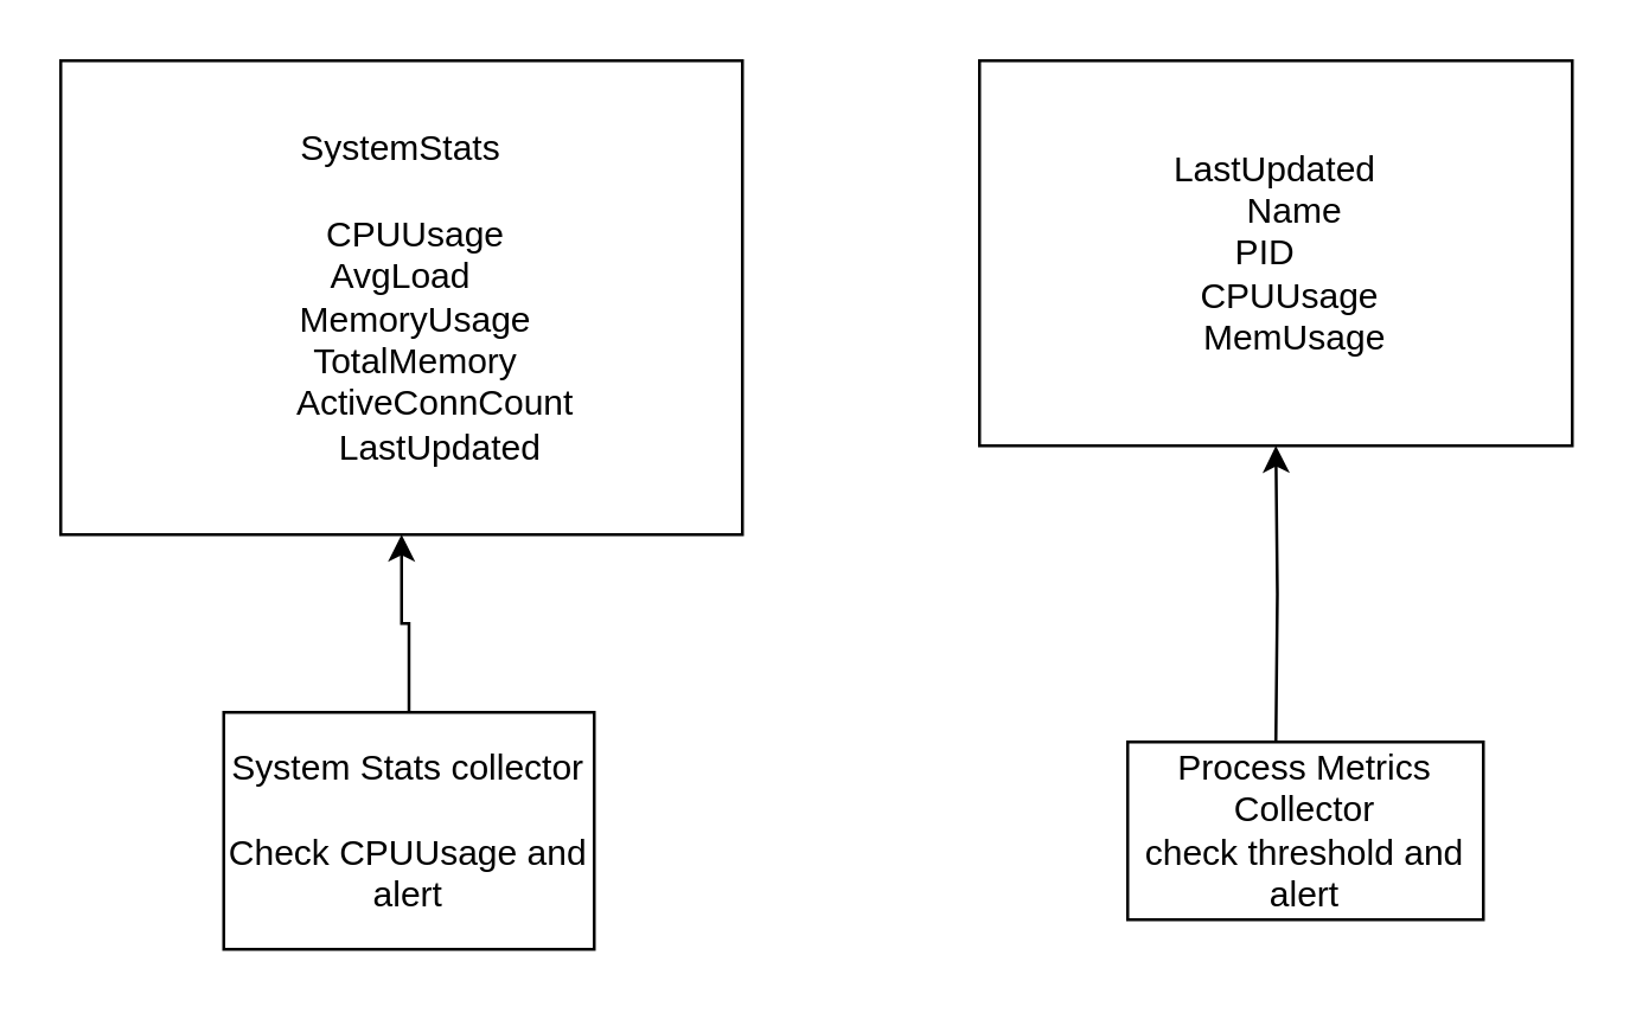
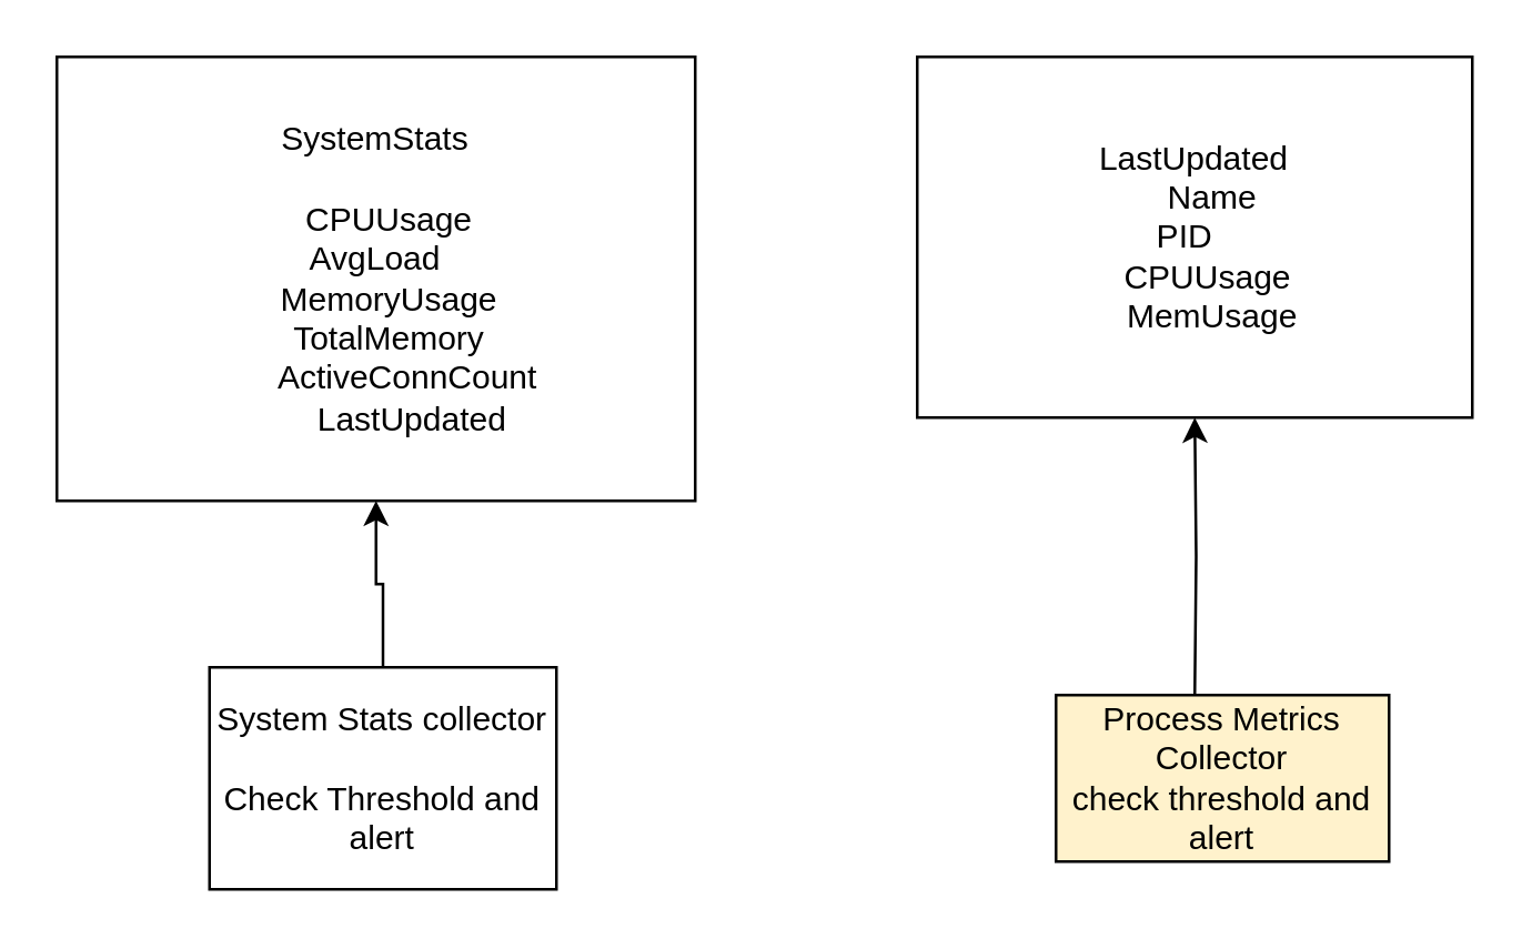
- <mxCell id="4" value="System Stats collector&lt;br&gt;&lt;br&gt;Check CPUUsage and alert" style="rounded=0;whiteSpace=wrap;html=1;" vertex="1" parent="1"><mxGeometry x="75" y="240" width="125" height="80" as="geometry" /></mxCell>
+ <mxCell id="4" value="System Stats collector&lt;br&gt;&lt;br&gt;Check Threshold and alert" style="rounded=0;whiteSpace=wrap;html=1;" vertex="1" parent="1"><mxGeometry x="75" y="240" width="125" height="80" as="geometry" /></mxCell>
- <mxCell id="7" value="&lt;span style=&quot;text-align: left;&quot;&gt;Process Metrics Collector&lt;/span&gt;&lt;br style=&quot;padding: 0px; margin: 0px; text-align: left;&quot;&gt;&lt;span style=&quot;text-align: left;&quot;&gt;check threshold and alert&lt;/span&gt;" style="rounded=0;whiteSpace=wrap;html=1;" vertex="1" parent="1"><mxGeometry x="380" y="250" width="120" height="60" as="geometry" /></mxCell>
+ <mxCell id="7" value="&lt;span style=&quot;text-align: left;&quot;&gt;Process Metrics Collector&lt;/span&gt;&lt;br style=&quot;padding: 0px; margin: 0px; text-align: left;&quot;&gt;&lt;span style=&quot;text-align: left;&quot;&gt;check threshold and alert&lt;/span&gt;" style="rounded=0;whiteSpace=wrap;html=1;fillColor=#fff2cc;" vertex="1" parent="1"><mxGeometry x="380" y="250" width="120" height="60" as="geometry" /></mxCell>
